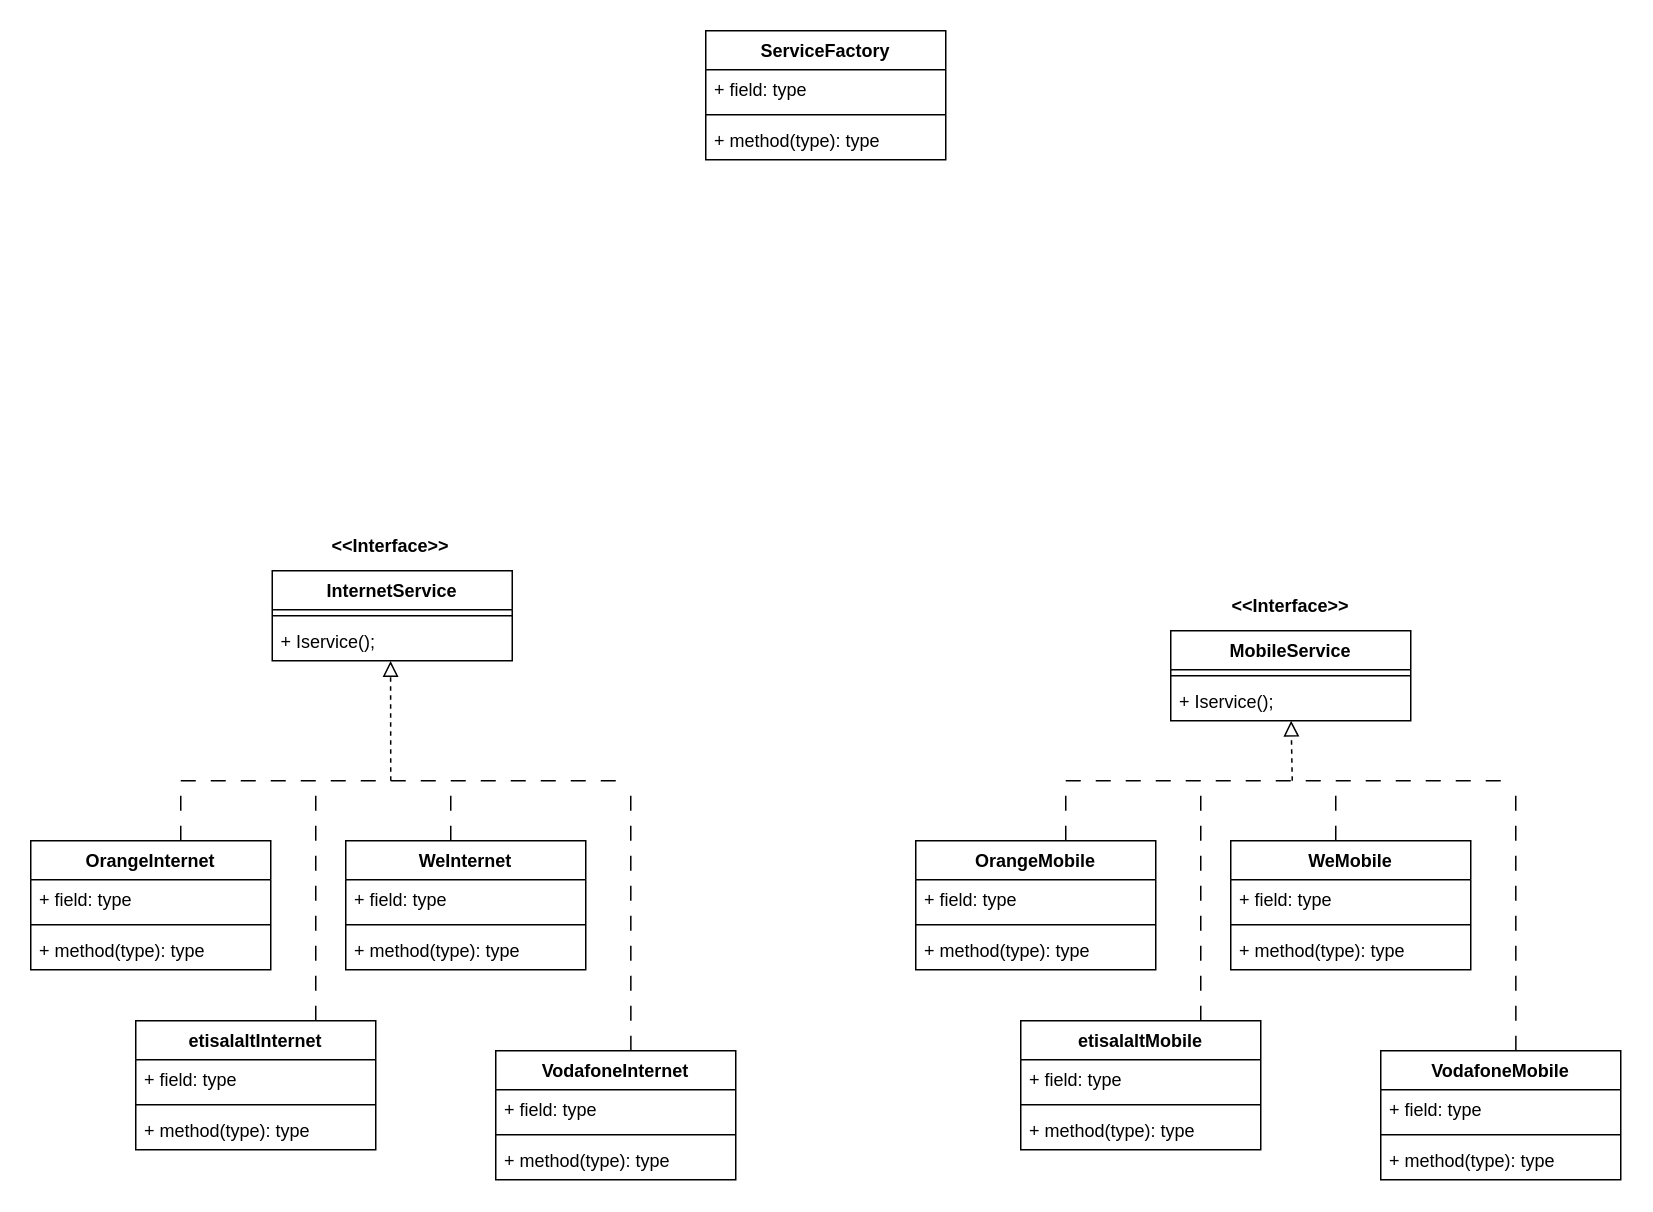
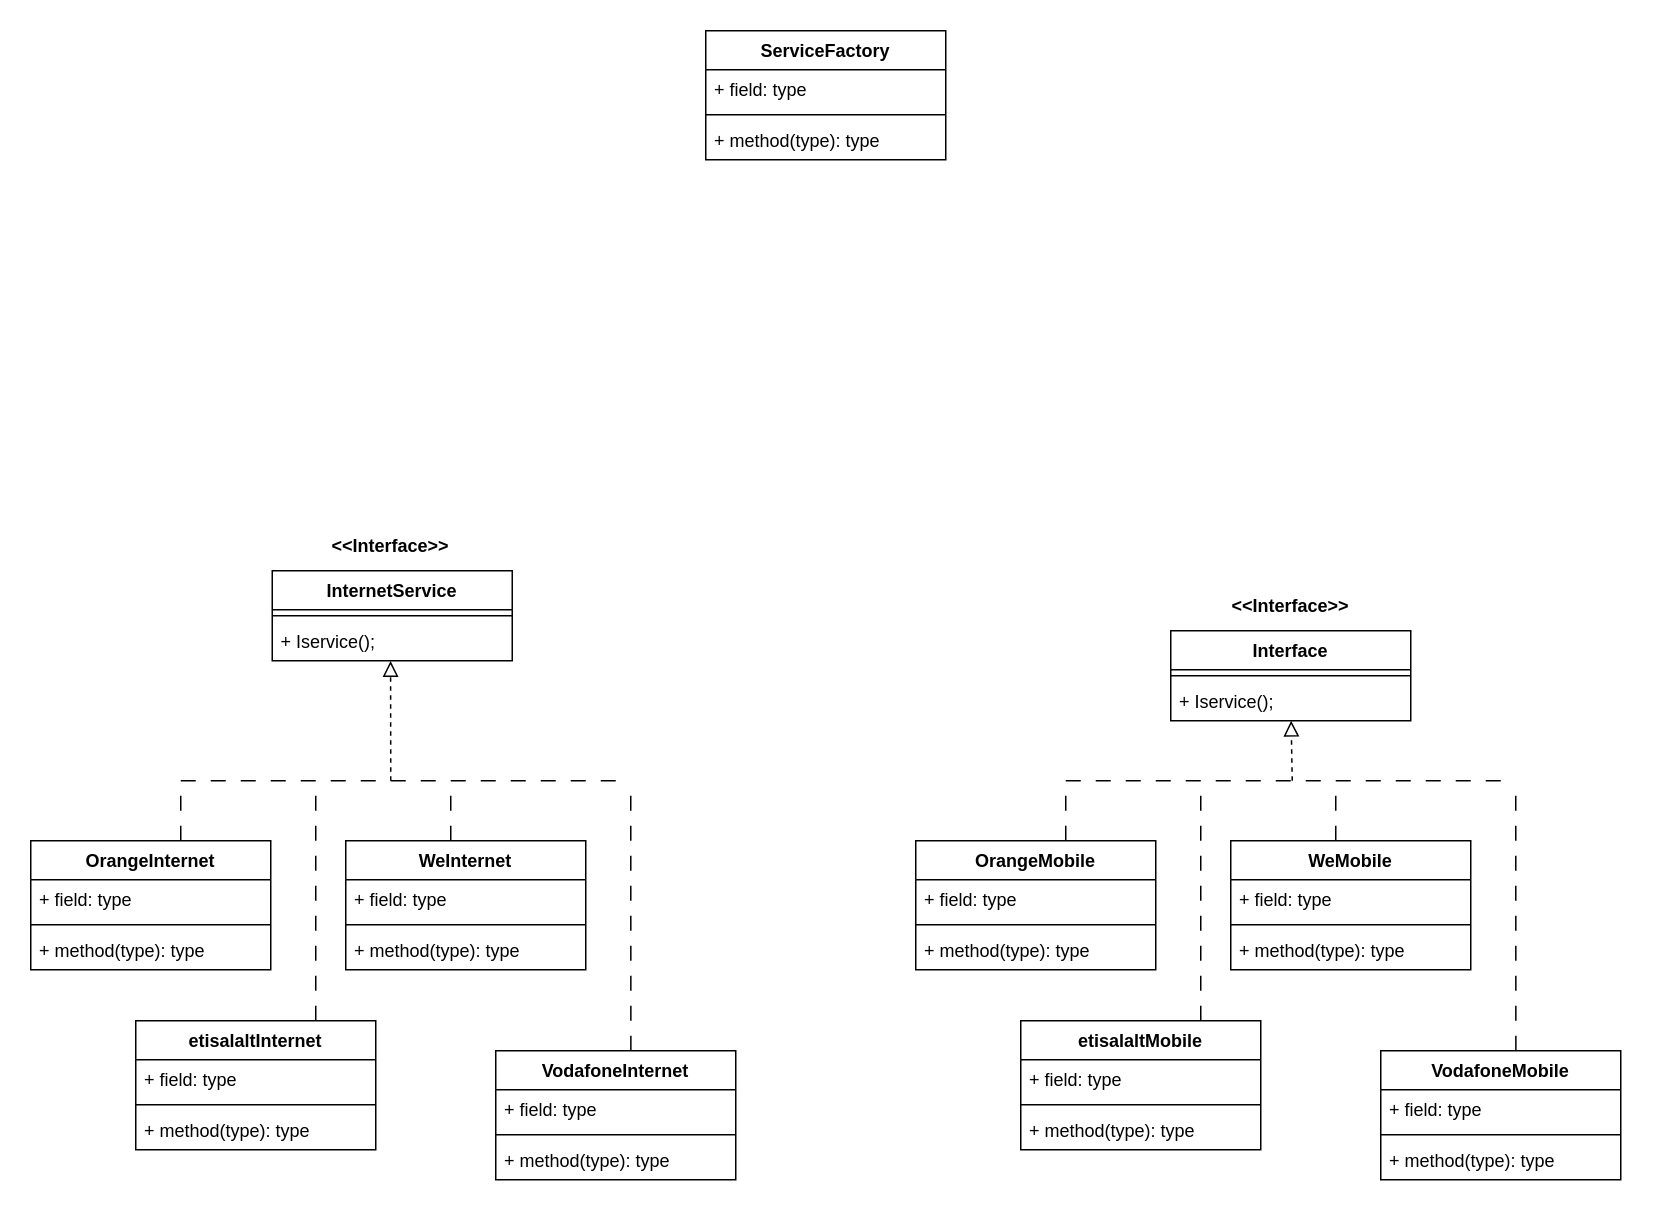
- <mxCell id="50" value="MobileService" style="swimlane;fontStyle=1;align=center;verticalAlign=top;childLayout=stackLayout;horizontal=1;startSize=26;horizontalStack=0;resizeParent=1;resizeParentMax=0;resizeLast=0;collapsible=1;marginBottom=0;" vertex="1" parent="1"><mxGeometry x="780" y="420" width="160" height="60" as="geometry" /></mxCell>
+ <mxCell id="50" value="Interface" style="swimlane;fontStyle=1;align=center;verticalAlign=top;childLayout=stackLayout;horizontal=1;startSize=26;horizontalStack=0;resizeParent=1;resizeParentMax=0;resizeLast=0;collapsible=1;marginBottom=0;" vertex="1" parent="1"><mxGeometry x="780" y="420" width="160" height="60" as="geometry" /></mxCell>
